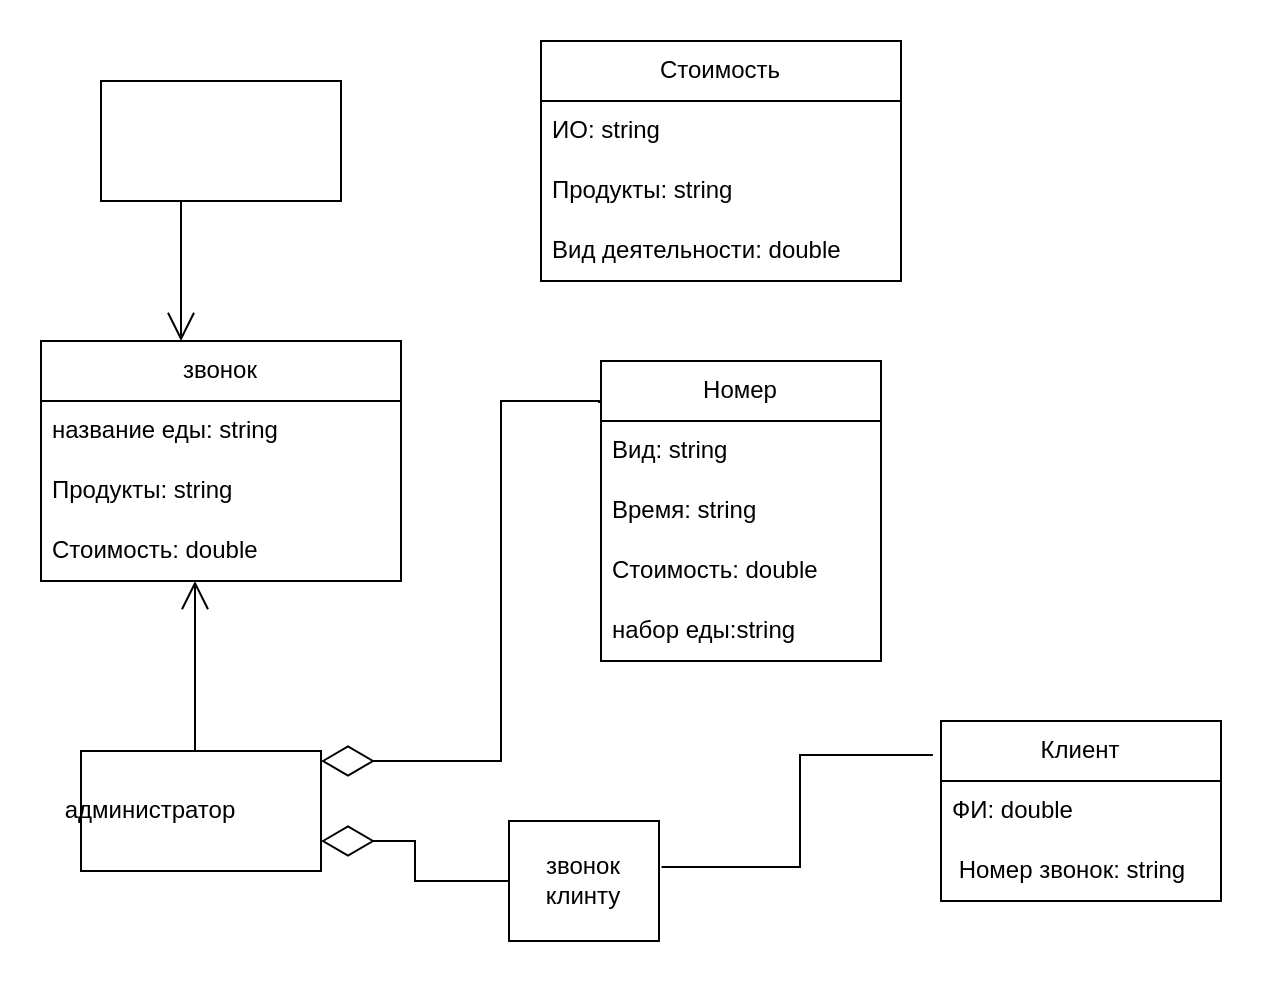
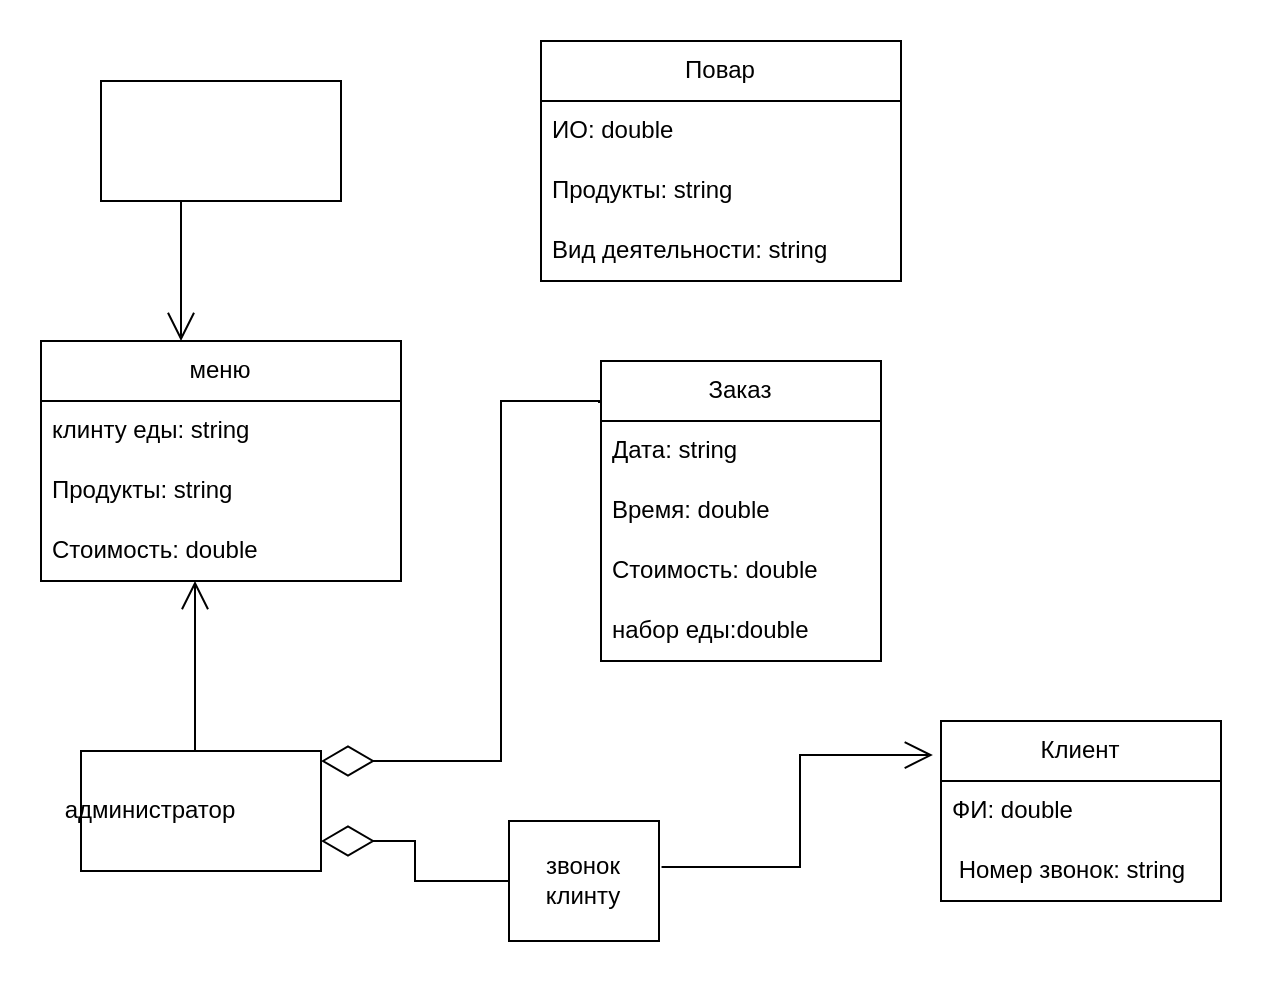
- <mxCell id="23" value="Стоимость" style="swimlane;fontStyle=0;childLayout=stackLayout;horizontal=1;startSize=30;horizontalStack=0;resizeParent=1;resizeParentMax=0;resizeLast=0;collapsible=1;marginBottom=0;whiteSpace=wrap;html=1;" vertex="1" parent="1"><mxGeometry x="270" y="20" width="180" height="120" as="geometry" /></mxCell>
+ <mxCell id="23" value="Повар" style="swimlane;fontStyle=0;childLayout=stackLayout;horizontal=1;startSize=30;horizontalStack=0;resizeParent=1;resizeParentMax=0;resizeLast=0;collapsible=1;marginBottom=0;whiteSpace=wrap;html=1;" vertex="1" parent="1"><mxGeometry x="270" y="20" width="180" height="120" as="geometry" /></mxCell>
- <mxCell id="24" value="ИО: string" style="text;strokeColor=none;fillColor=none;align=left;verticalAlign=middle;spacingLeft=4;spacingRight=4;overflow=hidden;points=[[0,0.5],[1,0.5]];portConstraint=eastwest;rotatable=0;whiteSpace=wrap;html=1;" vertex="1" parent="23"><mxGeometry y="30" width="180" height="30" as="geometry" /></mxCell>
+ <mxCell id="24" value="ИО: double" style="text;strokeColor=none;fillColor=none;align=left;verticalAlign=middle;spacingLeft=4;spacingRight=4;overflow=hidden;points=[[0,0.5],[1,0.5]];portConstraint=eastwest;rotatable=0;whiteSpace=wrap;html=1;" vertex="1" parent="23"><mxGeometry y="30" width="180" height="30" as="geometry" /></mxCell>
- <mxCell id="26" value="Вид деятельности: double" style="text;strokeColor=none;fillColor=none;align=left;verticalAlign=middle;spacingLeft=4;spacingRight=4;overflow=hidden;points=[[0,0.5],[1,0.5]];portConstraint=eastwest;rotatable=0;whiteSpace=wrap;html=1;" vertex="1" parent="23"><mxGeometry y="90" width="180" height="30" as="geometry" /></mxCell>
+ <mxCell id="26" value="Вид деятельности: string" style="text;strokeColor=none;fillColor=none;align=left;verticalAlign=middle;spacingLeft=4;spacingRight=4;overflow=hidden;points=[[0,0.5],[1,0.5]];portConstraint=eastwest;rotatable=0;whiteSpace=wrap;html=1;" vertex="1" parent="23"><mxGeometry y="90" width="180" height="30" as="geometry" /></mxCell>
- <mxCell id="2" value="звонок" style="swimlane;fontStyle=0;childLayout=stackLayout;horizontal=1;startSize=30;horizontalStack=0;resizeParent=1;resizeParentMax=0;resizeLast=0;collapsible=1;marginBottom=0;whiteSpace=wrap;html=1;" parent="1" vertex="1"><mxGeometry x="20" y="170" width="180" height="120" as="geometry" /></mxCell>
+ <mxCell id="2" value="меню" style="swimlane;fontStyle=0;childLayout=stackLayout;horizontal=1;startSize=30;horizontalStack=0;resizeParent=1;resizeParentMax=0;resizeLast=0;collapsible=1;marginBottom=0;whiteSpace=wrap;html=1;" parent="1" vertex="1"><mxGeometry x="20" y="170" width="180" height="120" as="geometry" /></mxCell>
- <mxCell id="11" value="Номер" style="swimlane;fontStyle=0;childLayout=stackLayout;horizontal=1;startSize=30;horizontalStack=0;resizeParent=1;resizeParentMax=0;resizeLast=0;collapsible=1;marginBottom=0;whiteSpace=wrap;html=1;" parent="1" vertex="1"><mxGeometry x="300" y="180" width="140" height="150" as="geometry" /></mxCell>
+ <mxCell id="11" value="Заказ" style="swimlane;fontStyle=0;childLayout=stackLayout;horizontal=1;startSize=30;horizontalStack=0;resizeParent=1;resizeParentMax=0;resizeLast=0;collapsible=1;marginBottom=0;whiteSpace=wrap;html=1;" parent="1" vertex="1"><mxGeometry x="300" y="180" width="140" height="150" as="geometry" /></mxCell>
- <mxCell id="3" value="название еды: string" style="text;strokeColor=none;fillColor=none;align=left;verticalAlign=middle;spacingLeft=4;spacingRight=4;overflow=hidden;points=[[0,0.5],[1,0.5]];portConstraint=eastwest;rotatable=0;whiteSpace=wrap;html=1;" parent="2" vertex="1"><mxGeometry y="30" width="180" height="30" as="geometry" /></mxCell>
+ <mxCell id="3" value="клинту еды: string" style="text;strokeColor=none;fillColor=none;align=left;verticalAlign=middle;spacingLeft=4;spacingRight=4;overflow=hidden;points=[[0,0.5],[1,0.5]];portConstraint=eastwest;rotatable=0;whiteSpace=wrap;html=1;" parent="2" vertex="1"><mxGeometry y="30" width="180" height="30" as="geometry" /></mxCell>
- <mxCell id="12" value="Вид: string" style="text;strokeColor=none;fillColor=none;align=left;verticalAlign=middle;spacingLeft=4;spacingRight=4;overflow=hidden;points=[[0,0.5],[1,0.5]];portConstraint=eastwest;rotatable=0;whiteSpace=wrap;html=1;" parent="11" vertex="1"><mxGeometry y="30" width="140" height="30" as="geometry" /></mxCell>
+ <mxCell id="12" value="Дата: string" style="text;strokeColor=none;fillColor=none;align=left;verticalAlign=middle;spacingLeft=4;spacingRight=4;overflow=hidden;points=[[0,0.5],[1,0.5]];portConstraint=eastwest;rotatable=0;whiteSpace=wrap;html=1;" parent="11" vertex="1"><mxGeometry y="30" width="140" height="30" as="geometry" /></mxCell>
- <mxCell id="13" value="Время: string" style="text;strokeColor=none;fillColor=none;align=left;verticalAlign=middle;spacingLeft=4;spacingRight=4;overflow=hidden;points=[[0,0.5],[1,0.5]];portConstraint=eastwest;rotatable=0;whiteSpace=wrap;html=1;" parent="11" vertex="1"><mxGeometry y="60" width="140" height="30" as="geometry" /></mxCell>
+ <mxCell id="13" value="Время: double" style="text;strokeColor=none;fillColor=none;align=left;verticalAlign=middle;spacingLeft=4;spacingRight=4;overflow=hidden;points=[[0,0.5],[1,0.5]];portConstraint=eastwest;rotatable=0;whiteSpace=wrap;html=1;" parent="11" vertex="1"><mxGeometry y="60" width="140" height="30" as="geometry" /></mxCell>
- <mxCell id="15" value="набор еды:string" style="text;strokeColor=none;fillColor=none;align=left;verticalAlign=middle;spacingLeft=4;spacingRight=4;overflow=hidden;points=[[0,0.5],[1,0.5]];portConstraint=eastwest;rotatable=0;whiteSpace=wrap;html=1;" parent="11" vertex="1"><mxGeometry y="120" width="140" height="30" as="geometry" /></mxCell>
+ <mxCell id="15" value="набор еды:double" style="text;strokeColor=none;fillColor=none;align=left;verticalAlign=middle;spacingLeft=4;spacingRight=4;overflow=hidden;points=[[0,0.5],[1,0.5]];portConstraint=eastwest;rotatable=0;whiteSpace=wrap;html=1;" parent="11" vertex="1"><mxGeometry y="120" width="140" height="30" as="geometry" /></mxCell>
- <mxCell id="21" value="" style="endArrow=none;endFill=1;endSize=12;html=1;rounded=0;entryX=-0.029;entryY=0.189;entryDx=0;entryDy=0;entryPerimeter=0;exitX=1.017;exitY=0.383;exitDx=0;exitDy=0;exitPerimeter=0;edgeStyle=orthogonalEdgeStyle;" parent="1" source="20" target="17" edge="1"><mxGeometry width="160" relative="1" as="geometry"><mxPoint x="290" y="240" as="sourcePoint" /><mxPoint x="410" y="470" as="targetPoint" /></mxGeometry></mxCell>
+ <mxCell id="21" value="" style="endArrow=open;endFill=1;endSize=12;html=1;rounded=0;entryX=-0.029;entryY=0.189;entryDx=0;entryDy=0;entryPerimeter=0;exitX=1.017;exitY=0.383;exitDx=0;exitDy=0;exitPerimeter=0;edgeStyle=orthogonalEdgeStyle;" parent="1" source="20" target="17" edge="1"><mxGeometry width="160" relative="1" as="geometry"><mxPoint x="290" y="240" as="sourcePoint" /><mxPoint x="410" y="470" as="targetPoint" /></mxGeometry></mxCell>
